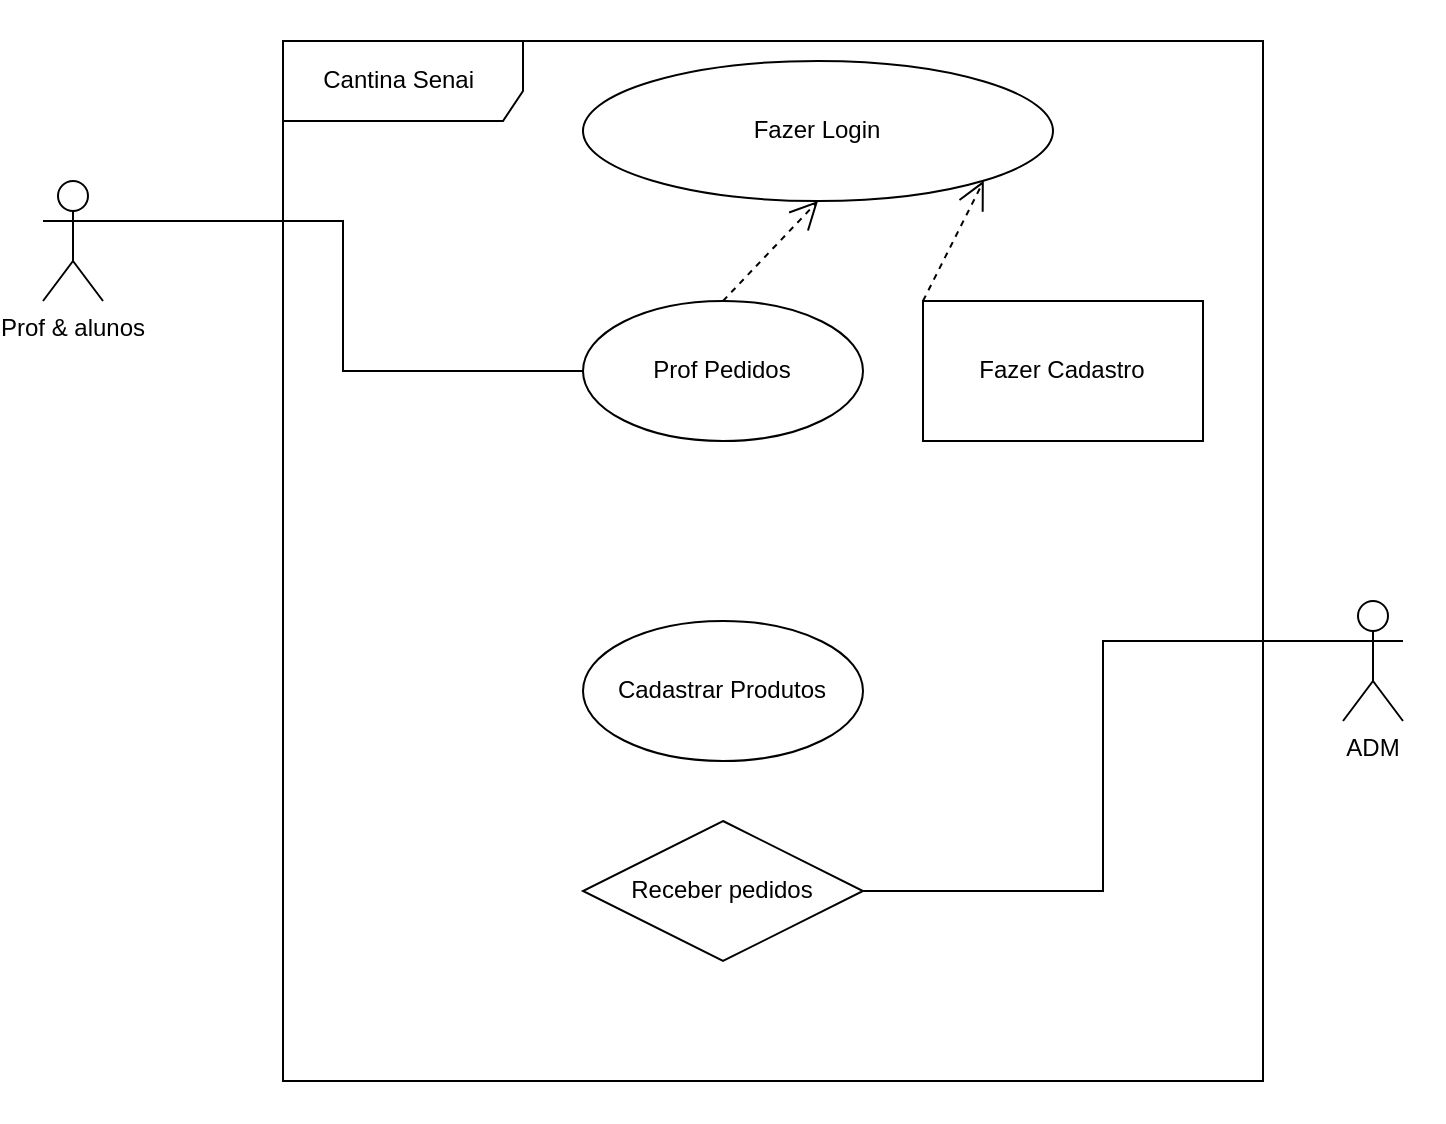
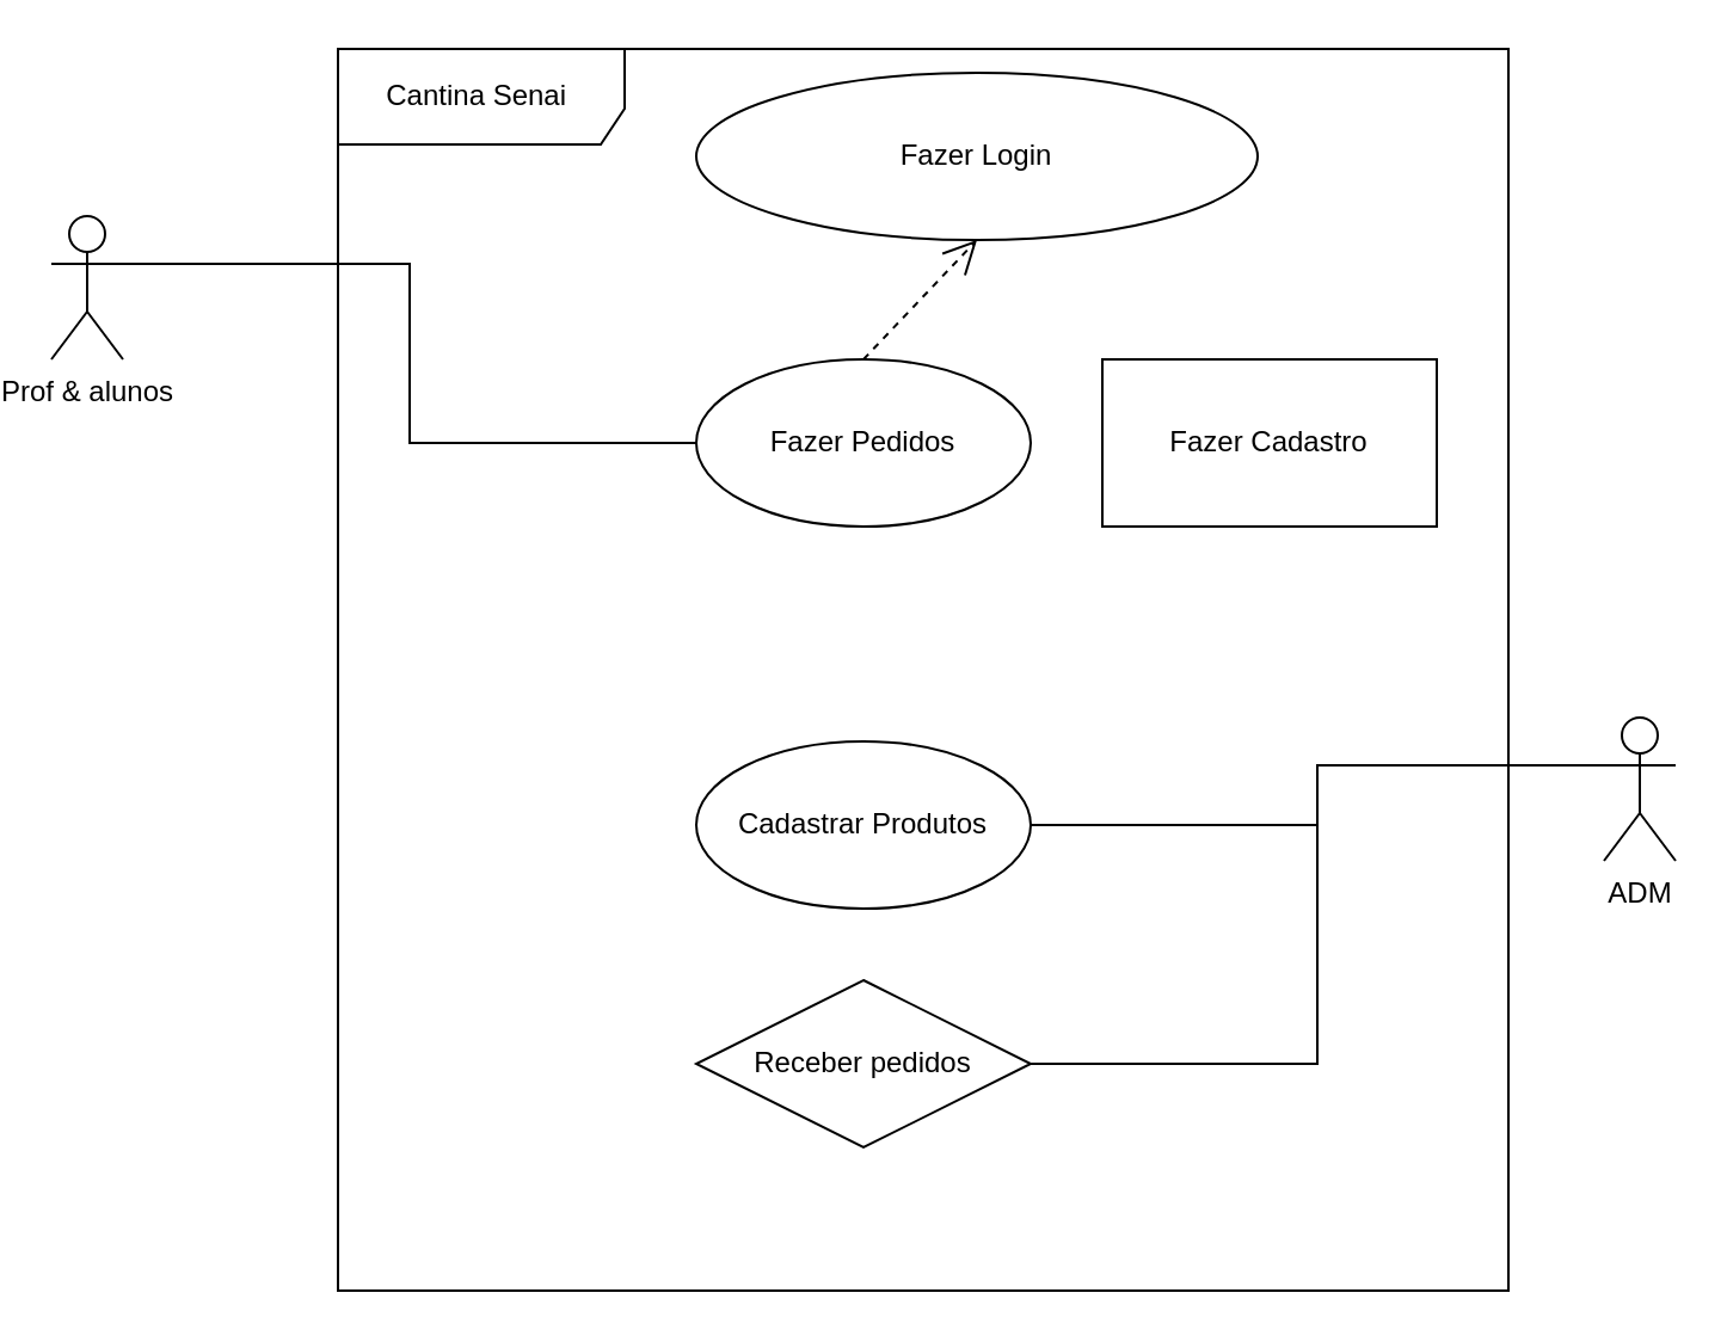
- <mxCell id="14" value="" style="endArrow=open;endSize=12;dashed=1;html=1;rounded=0;entryX=1;entryY=1;entryDx=0;entryDy=0;exitX=0;exitY=0;exitDx=0;exitDy=0;" edge="1" parent="1" source="13" target="3"><mxGeometry width="160" relative="1" as="geometry"><mxPoint x="510" y="125" as="sourcePoint" /><mxPoint x="400" y="100" as="targetPoint" /></mxGeometry></mxCell>
- <mxCell id="4" value="Prof Pedidos" style="ellipse;whiteSpace=wrap;html=1;" vertex="1" parent="1"><mxGeometry x="290" y="150" width="140" height="70" as="geometry" /></mxCell>
+ <mxCell id="4" value="Fazer Pedidos" style="ellipse;whiteSpace=wrap;html=1;" vertex="1" parent="1"><mxGeometry x="290" y="150" width="140" height="70" as="geometry" /></mxCell>
+ <mxCell id="10" style="edgeStyle=orthogonalEdgeStyle;rounded=0;orthogonalLoop=1;jettySize=auto;html=1;exitX=0;exitY=0.333;exitDx=0;exitDy=0;exitPerimeter=0;entryX=1;entryY=0.5;entryDx=0;entryDy=0;endArrow=none;endFill=0;" edge="1" parent="1" source="12" target="5"><mxGeometry relative="1" as="geometry" /></mxCell>
